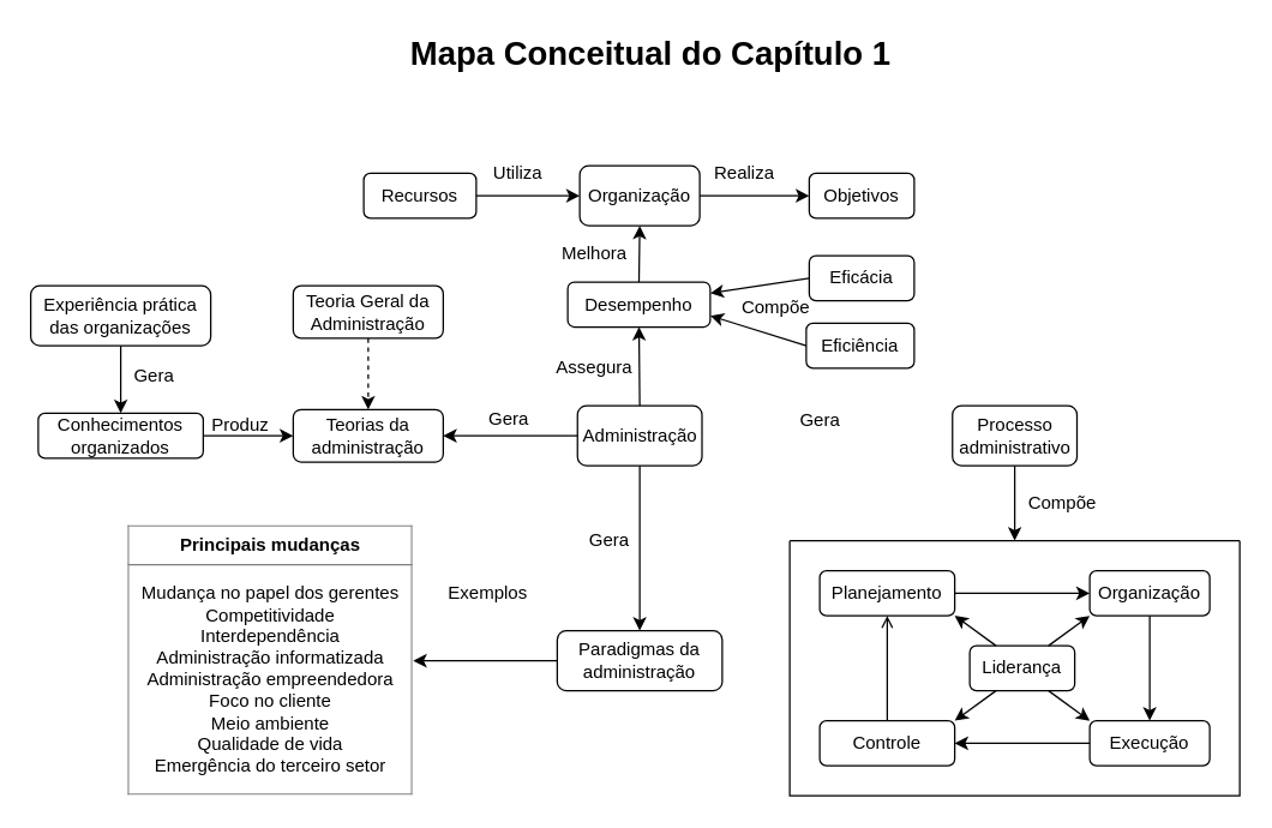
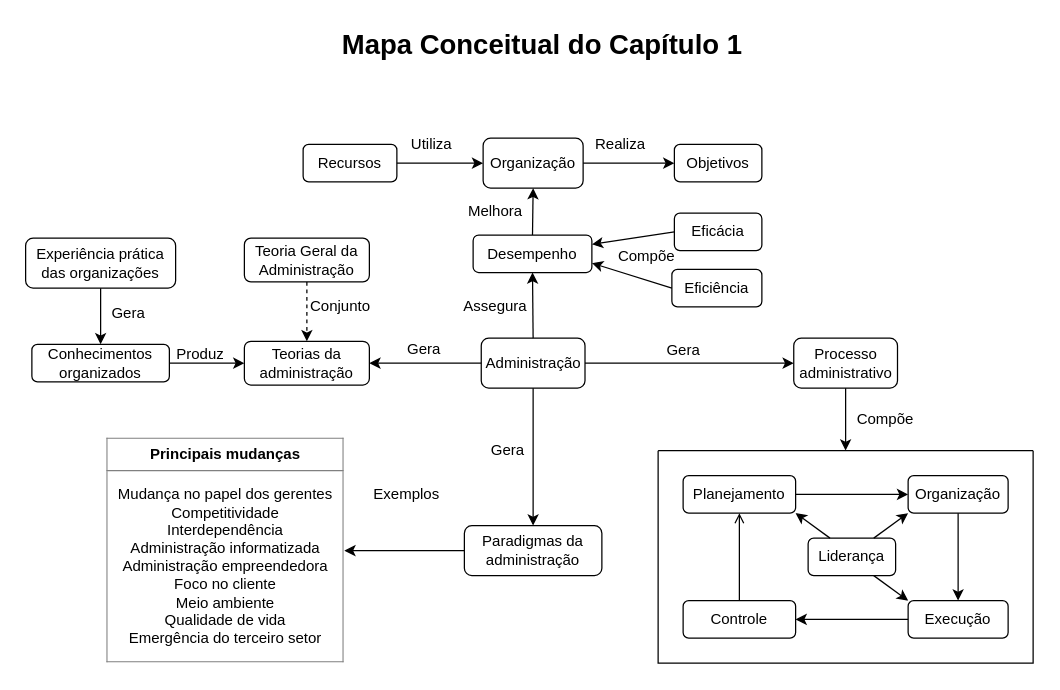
+ <mxCell id="46" value="Conjunto" style="text;html=1;strokeColor=none;fillColor=none;align=center;verticalAlign=middle;whiteSpace=wrap;rounded=0;" vertex="1" parent="1"><mxGeometry x="242" y="230" width="60" height="30" as="geometry" /></mxCell>
+ <mxCell id="37" value="" style="endArrow=classic;html=1;rounded=0;exitX=1;exitY=0.5;exitDx=0;exitDy=0;entryX=0;entryY=0.5;entryDx=0;entryDy=0;" edge="1" parent="1" source="3" target="20"><mxGeometry width="50" height="50" relative="1" as="geometry"><mxPoint x="653" y="420" as="sourcePoint" /><mxPoint x="703" y="370" as="targetPoint" /></mxGeometry></mxCell>
- <mxCell id="32" value="" style="endArrow=classic;html=1;rounded=0;exitX=0.25;exitY=1;exitDx=0;exitDy=0;entryX=1;entryY=0;entryDx=0;entryDy=0;" edge="1" parent="23" source="26" target="27"><mxGeometry width="50" height="50" relative="1" as="geometry"><mxPoint x="40" y="20" as="sourcePoint" /><mxPoint x="90" y="-30" as="targetPoint" /></mxGeometry></mxCell>
